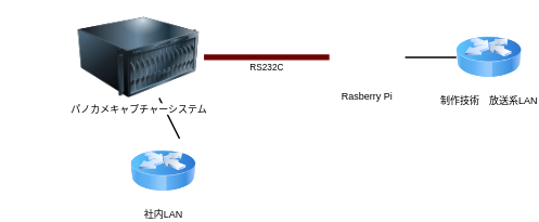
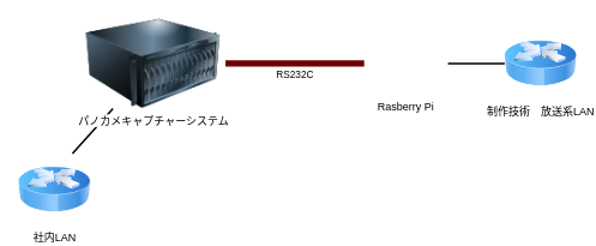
- <mxCell id="8" value="社内LAN" style="image;html=1;image=img/lib/clip_art/networking/Router_Icon_128x128.png;labelBackgroundColor=none;" vertex="1" parent="1"><mxGeometry x="160" y="170" width="80" height="80" as="geometry" /></mxCell>
+ <mxCell id="8" value="社内LAN" style="image;html=1;image=img/lib/clip_art/networking/Router_Icon_128x128.png;labelBackgroundColor=none;" vertex="1" parent="1"><mxGeometry x="20" y="170" width="80" height="80" as="geometry" /></mxCell>
